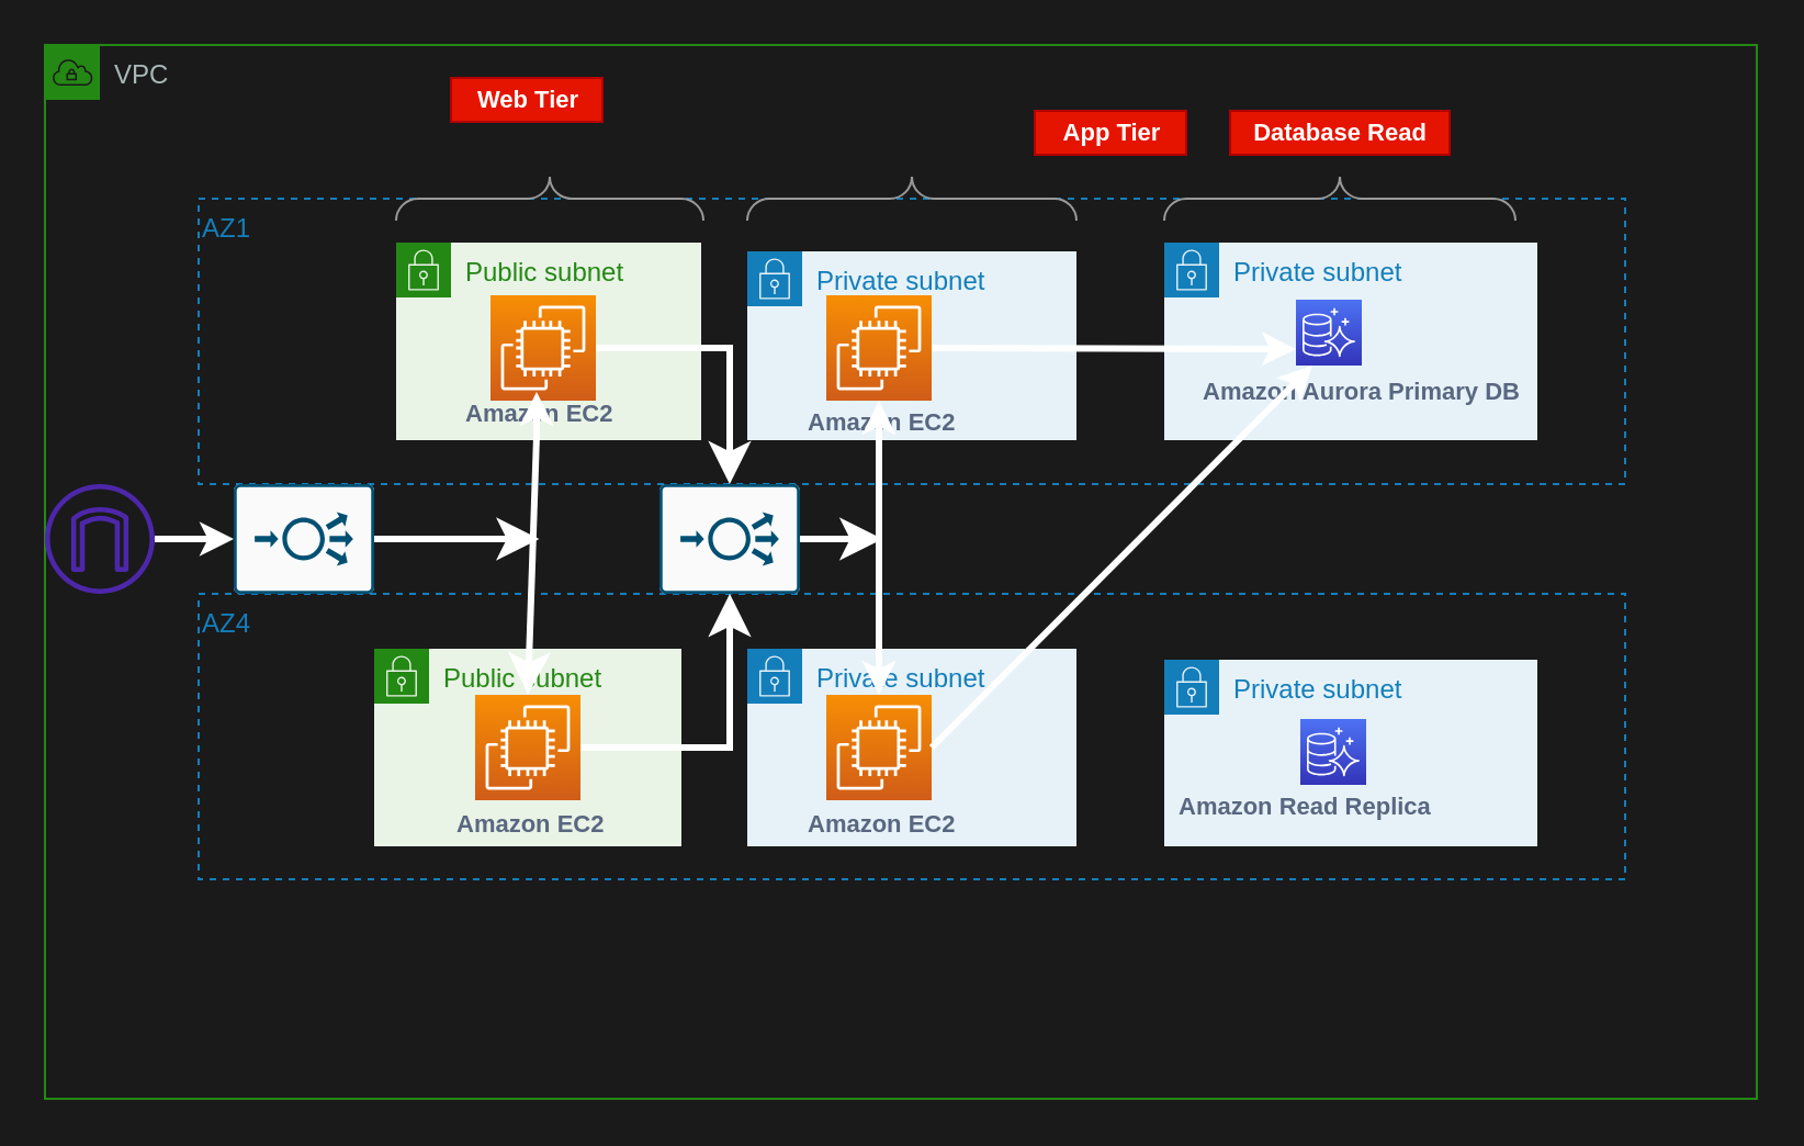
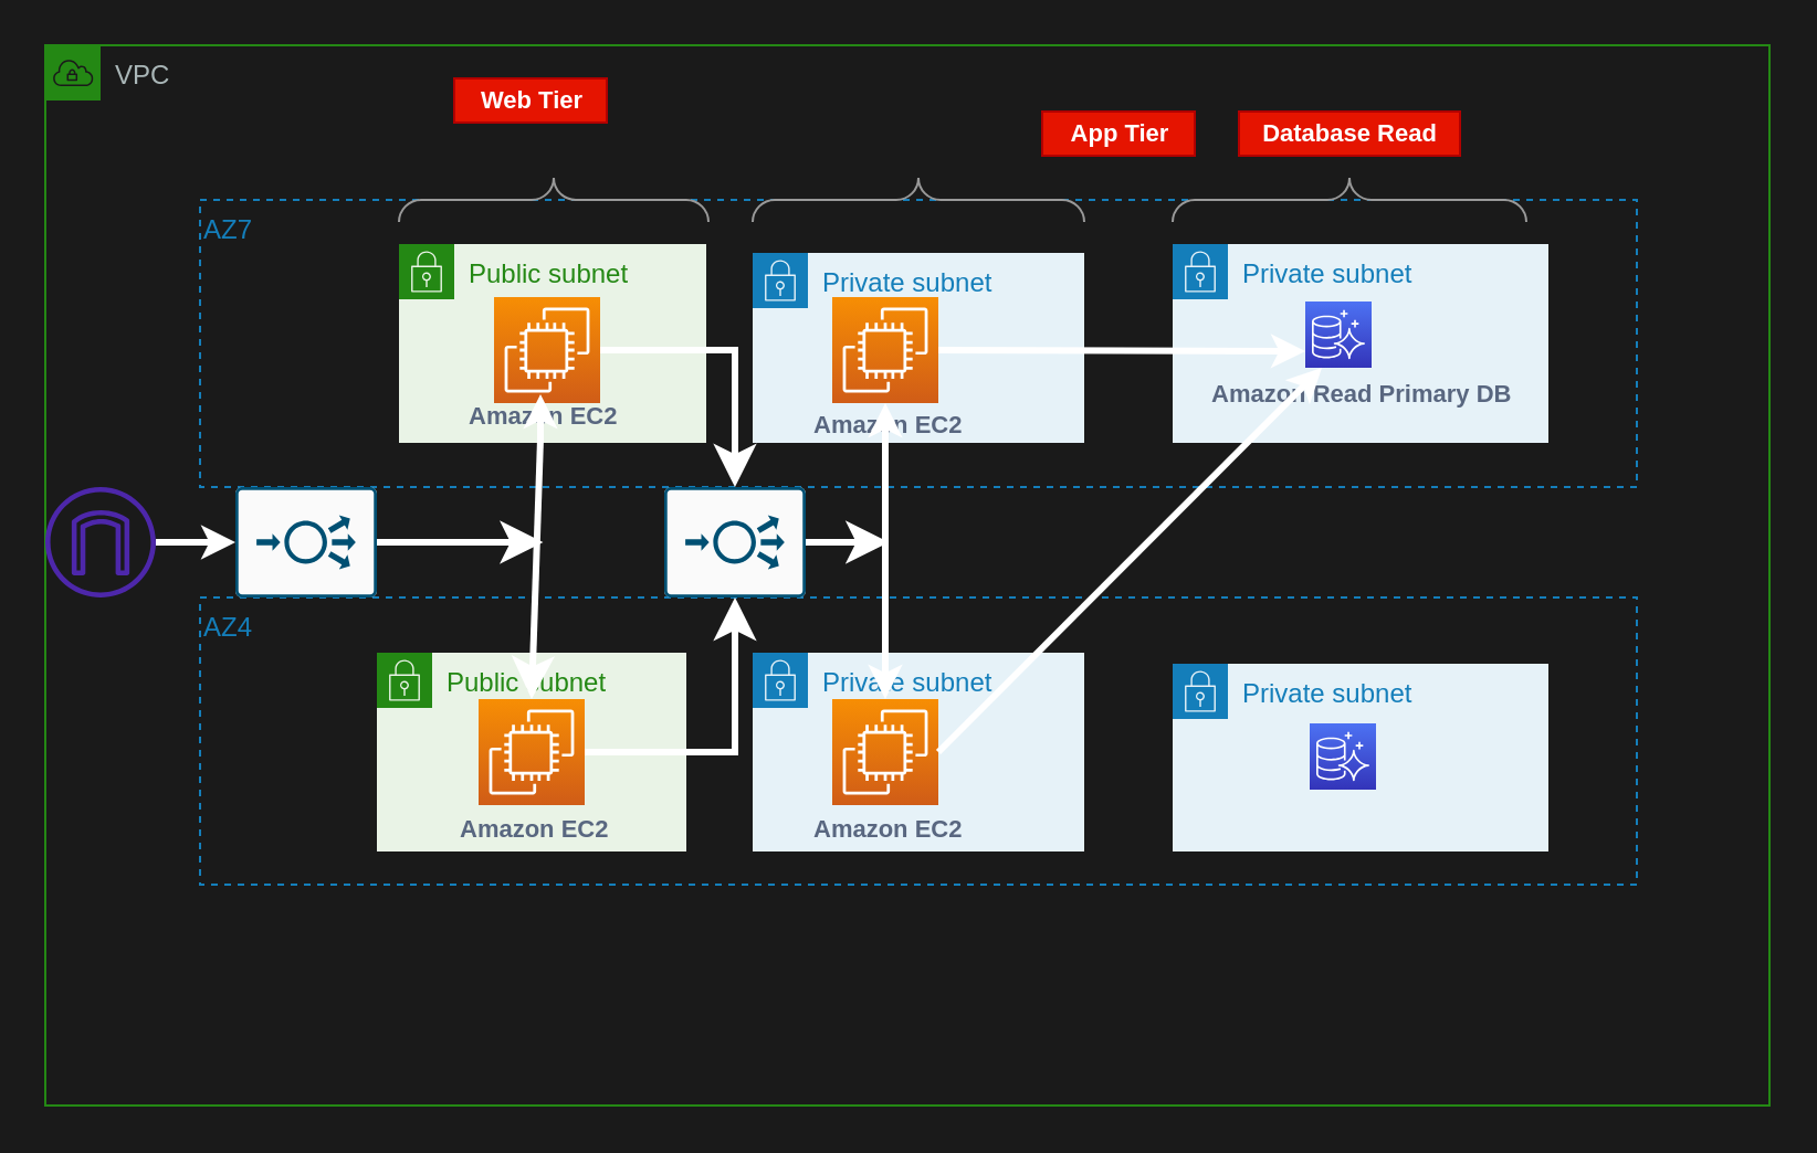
- <mxCell id="3" value="AZ1" style="fillColor=none;strokeColor=#147EBA;dashed=1;verticalAlign=top;fontStyle=0;fontColor=#147EBA;align=left;" vertex="1" parent="2"><mxGeometry x="70" y="70" width="650" height="130" as="geometry" /></mxCell>
+ <mxCell id="3" value="AZ7" style="fillColor=none;strokeColor=#147EBA;dashed=1;verticalAlign=top;fontStyle=0;fontColor=#147EBA;align=left;" vertex="1" parent="2"><mxGeometry x="70" y="70" width="650" height="130" as="geometry" /></mxCell>
- <mxCell id="18" value="Amazon Aurora Primary DB" style="fillColor=none;strokeColor=none;html=1;fontSize=11;fontStyle=0;align=left;fontColor=#596780;fontStyle=1;fontSize=11" vertex="1" parent="17"><mxGeometry x="16" y="58" width="157" height="20" as="geometry" /></mxCell>
+ <mxCell id="18" value="Amazon Read Primary DB" style="fillColor=none;strokeColor=none;html=1;fontSize=11;fontStyle=0;align=left;fontColor=#596780;fontStyle=1;fontSize=11" vertex="1" parent="17"><mxGeometry x="16" y="58" width="157" height="20" as="geometry" /></mxCell>
- <mxCell id="24" value="Amazon Read Replica" style="fillColor=none;strokeColor=none;html=1;fontSize=11;fontStyle=0;align=left;fontColor=#596780;fontStyle=1;fontSize=11" vertex="1" parent="23"><mxGeometry x="5" y="57" width="157" height="20" as="geometry" /></mxCell>
